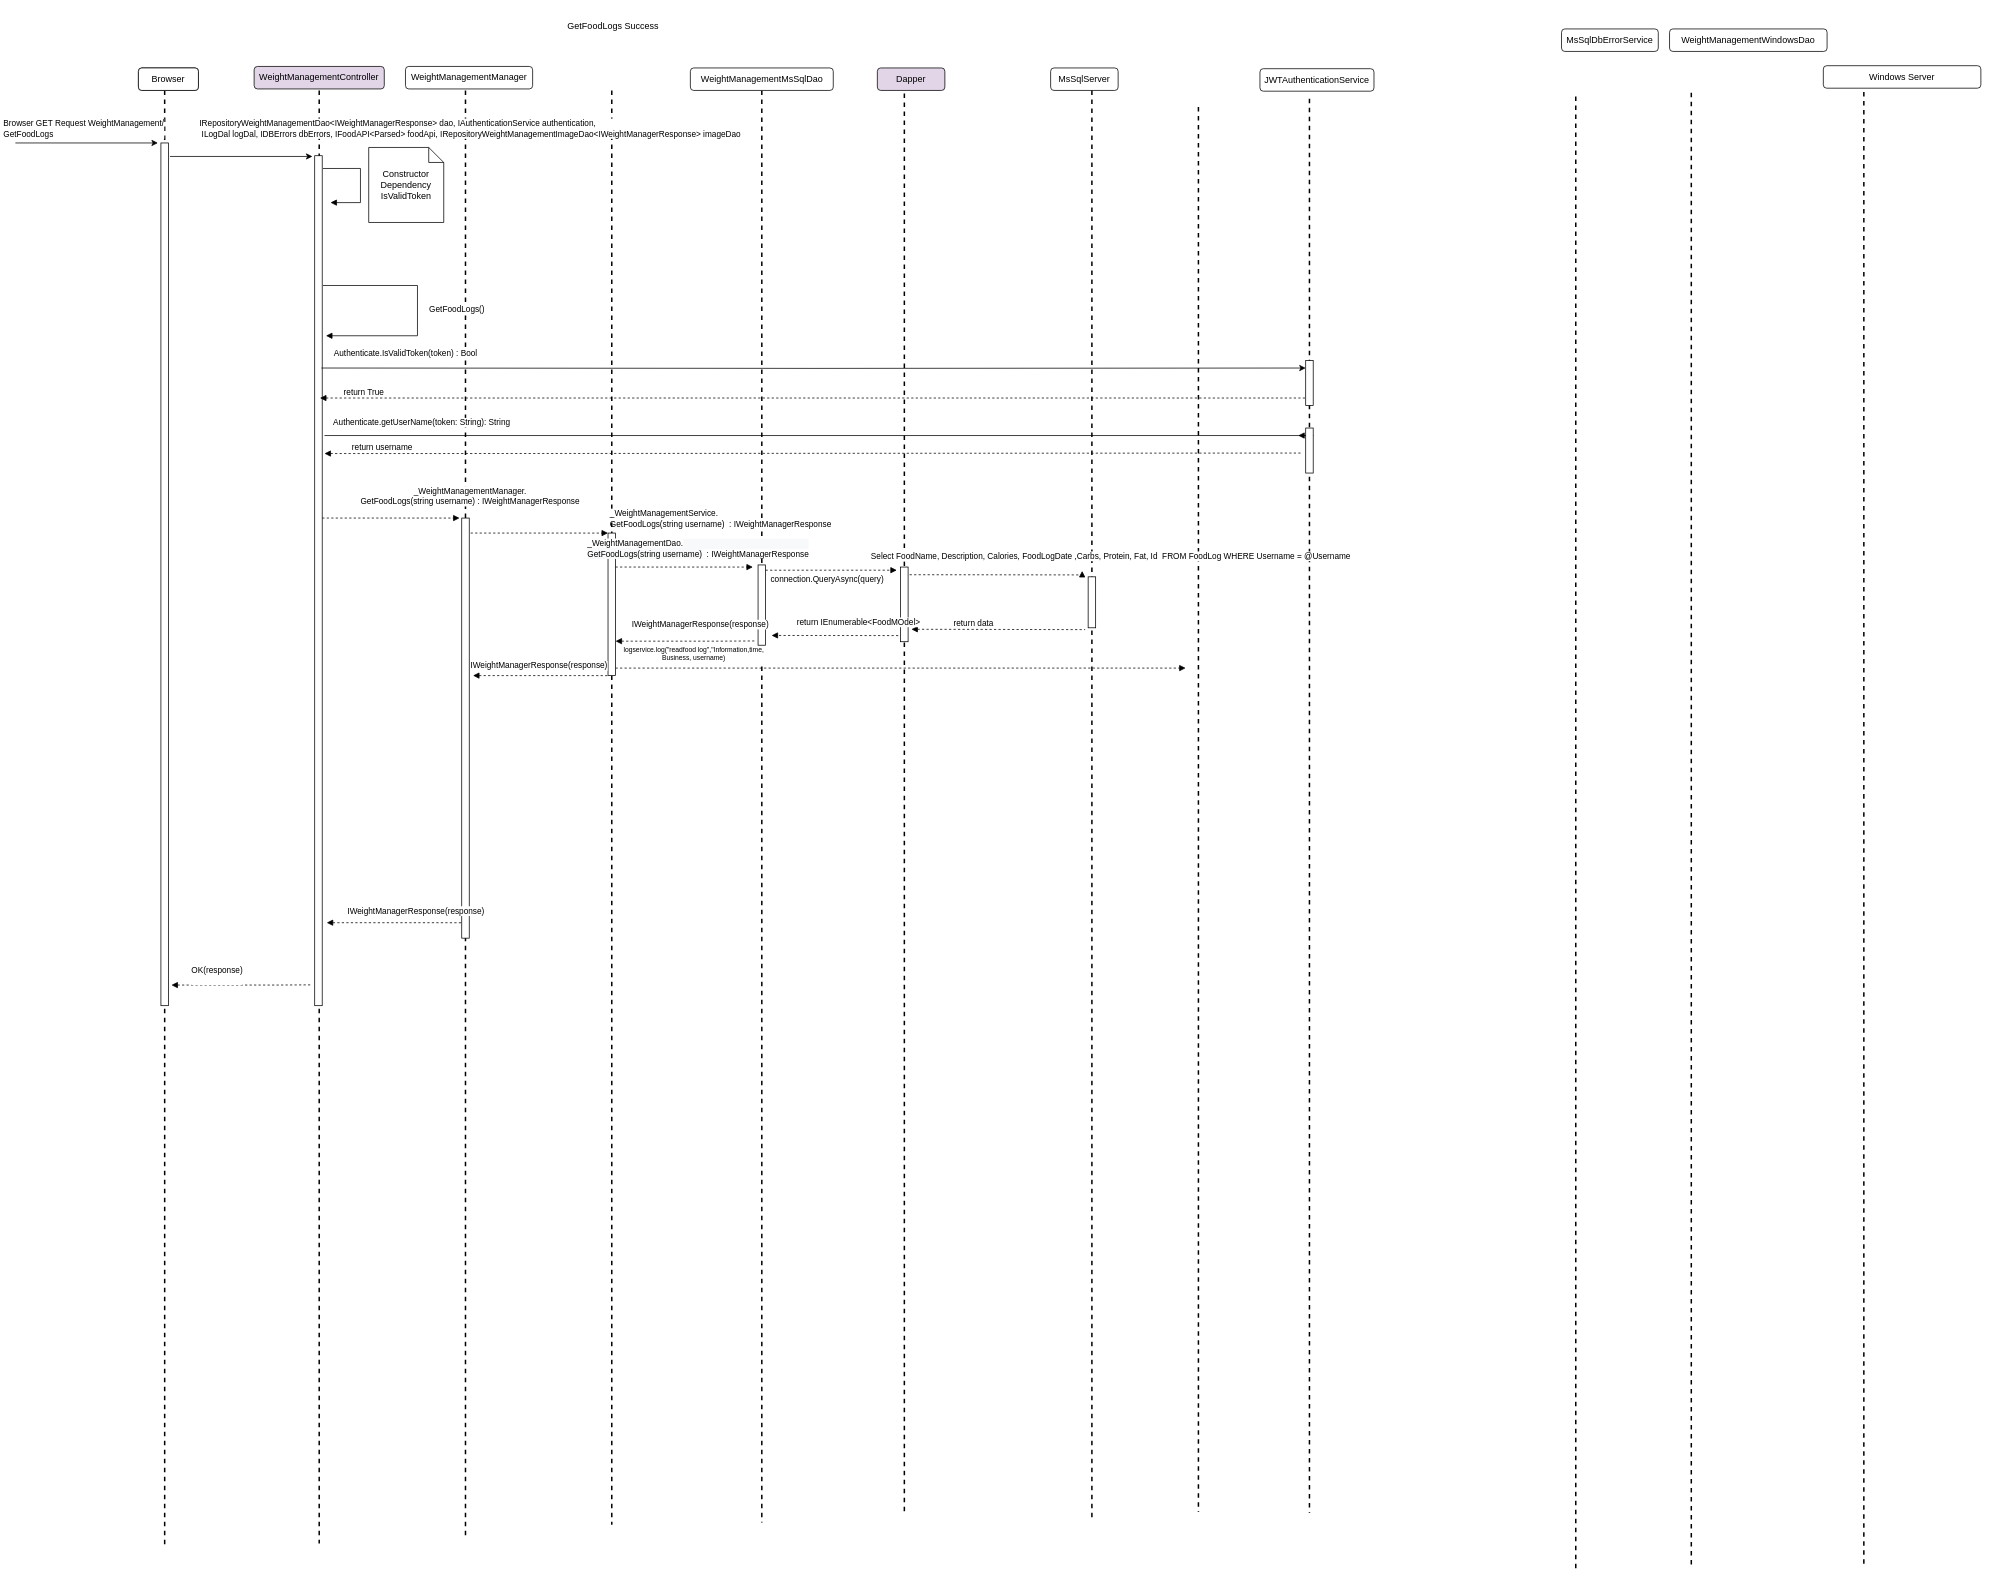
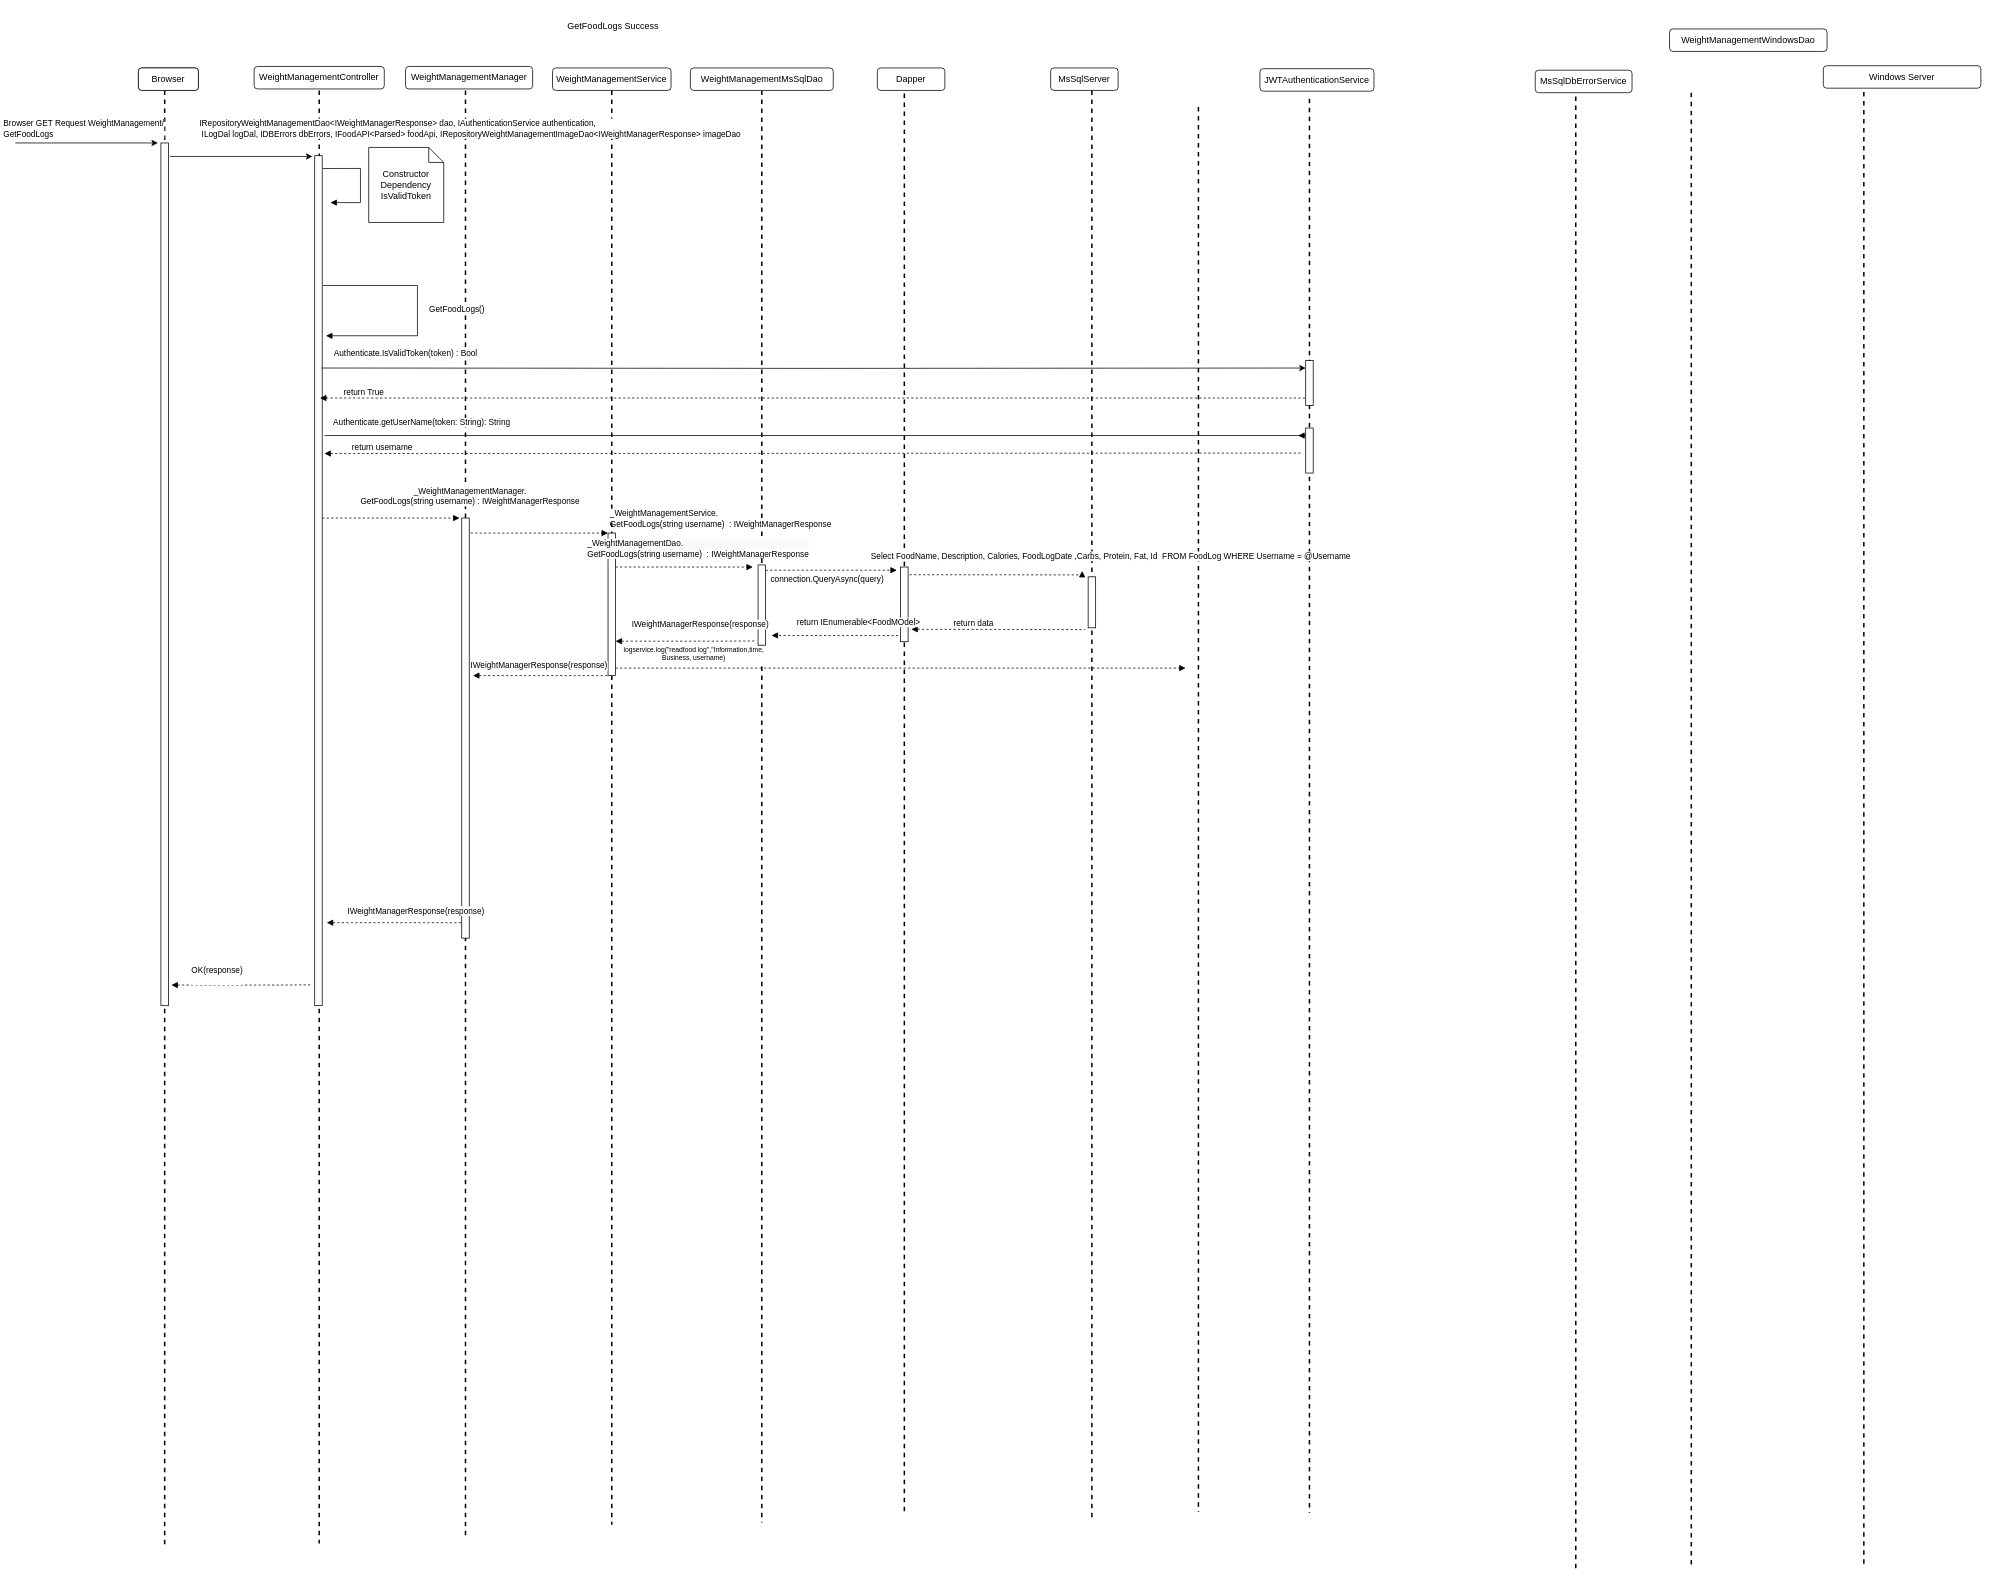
- <mxCell id="37" value="MsSqlDbErrorService" style="rounded=1;whiteSpace=wrap;html=1;" vertex="1" parent="1"><mxGeometry x="2081" y="38" width="129" height="30" as="geometry" /></mxCell>
+ <mxCell id="37" value="MsSqlDbErrorService" style="rounded=1;whiteSpace=wrap;html=1;" vertex="1" parent="1"><mxGeometry x="2046" y="93" width="129" height="30" as="geometry" /></mxCell>
- <mxCell id="2" value="WeightManagementController" style="rounded=1;whiteSpace=wrap;html=1;fillColor=#e1d5e7;" vertex="1" parent="1"><mxGeometry x="338.25" y="88" width="173.5" height="30" as="geometry" /></mxCell>
+ <mxCell id="2" value="WeightManagementController" style="rounded=1;whiteSpace=wrap;html=1;" vertex="1" parent="1"><mxGeometry x="338.25" y="88" width="173.5" height="30" as="geometry" /></mxCell>
+ <mxCell id="3" value="WeightManagementService" style="rounded=1;whiteSpace=wrap;html=1;" vertex="1" parent="1"><mxGeometry x="736" y="90" width="158" height="30" as="geometry" /></mxCell>
- <mxCell id="18" value="Dapper" style="rounded=1;whiteSpace=wrap;html=1;fillColor=#e1d5e7;" vertex="1" parent="1"><mxGeometry x="1169" y="90" width="90" height="30" as="geometry" /></mxCell>
+ <mxCell id="18" value="Dapper" style="rounded=1;whiteSpace=wrap;html=1;" vertex="1" parent="1"><mxGeometry x="1169" y="90" width="90" height="30" as="geometry" /></mxCell>
